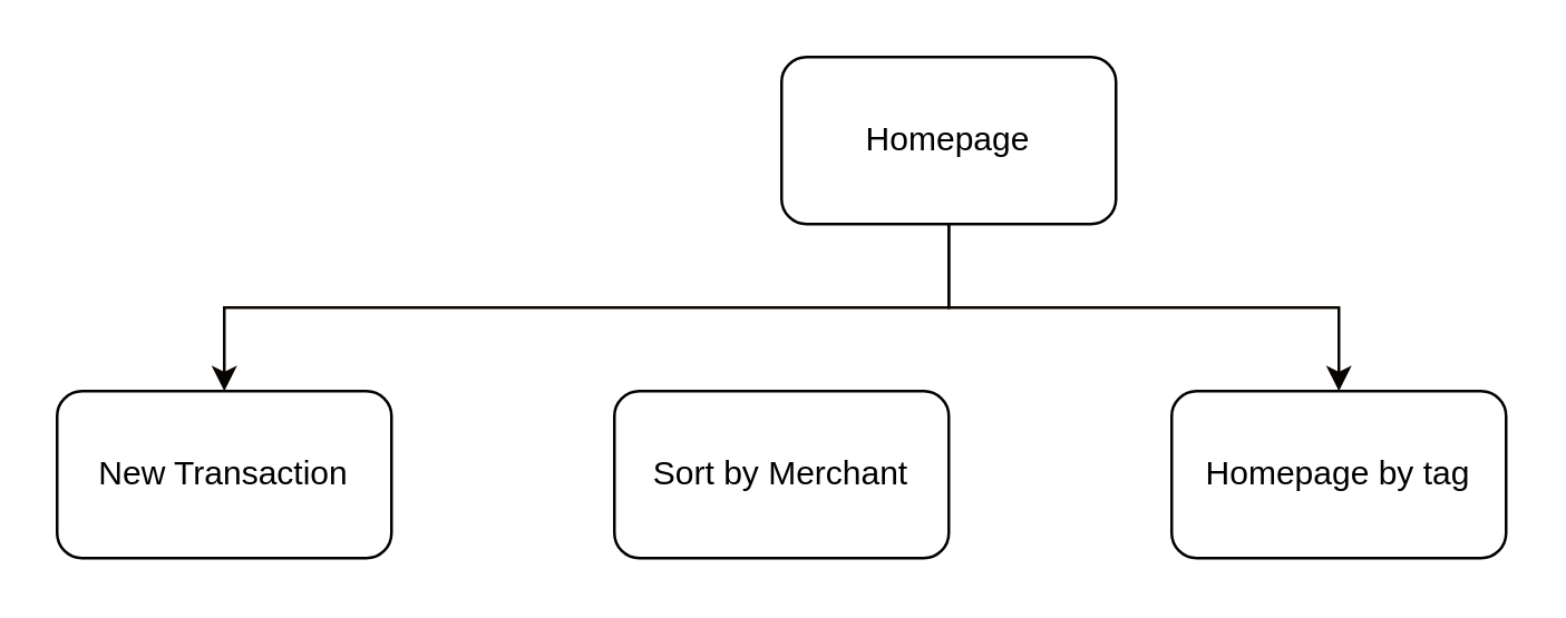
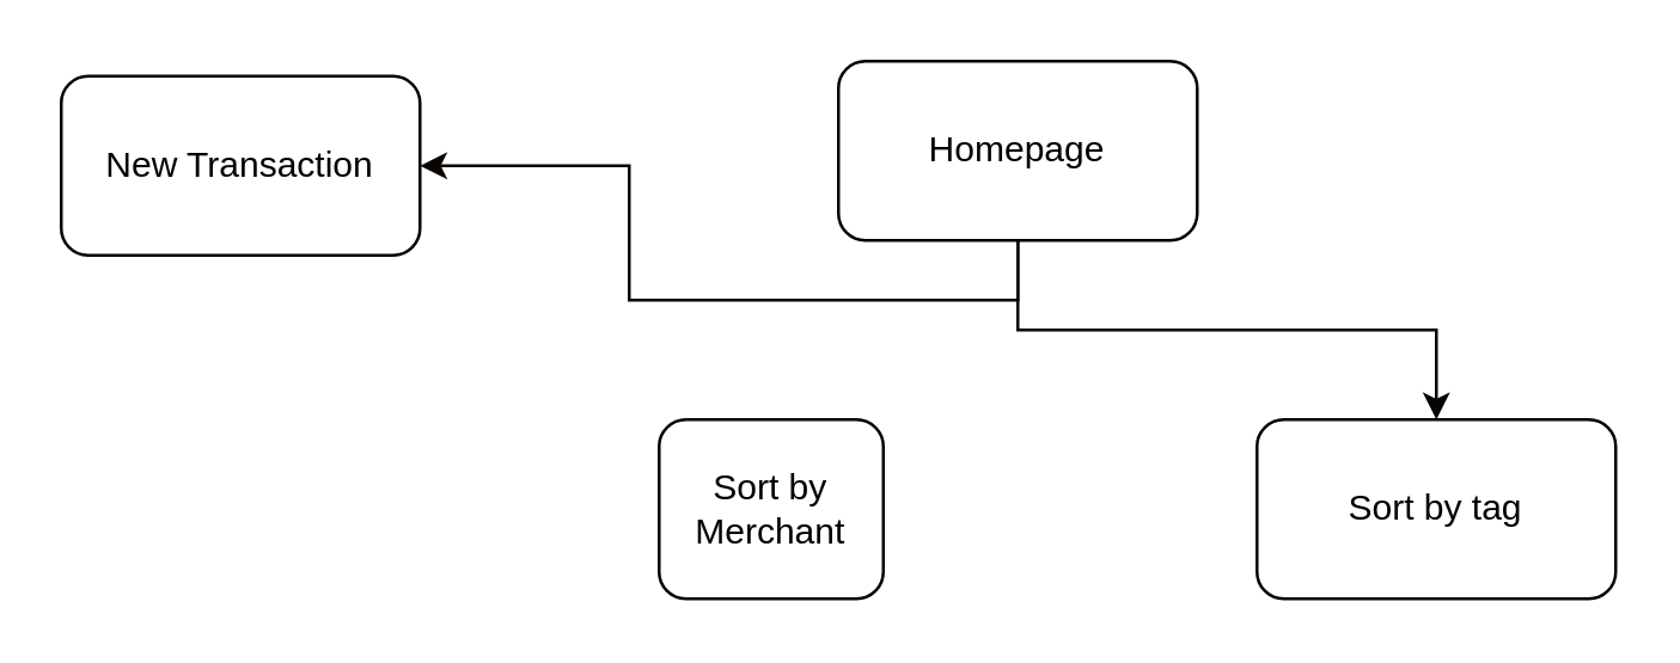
- <mxCell id="5" value="New Transaction" style="rounded=1;whiteSpace=wrap;html=1;fontColor=#000000;" vertex="1" parent="1"><mxGeometry x="20" y="140" width="120" height="60" as="geometry" /></mxCell>
+ <mxCell id="5" value="New Transaction" style="rounded=1;whiteSpace=wrap;html=1;fontColor=#000000;" vertex="1" parent="1"><mxGeometry x="20" y="25" width="120" height="60" as="geometry" /></mxCell>
- <mxCell id="6" value="Sort by Merchant" style="rounded=1;whiteSpace=wrap;html=1;fontColor=#000000;" vertex="1" parent="1"><mxGeometry x="220" y="140" width="120" height="60" as="geometry" /></mxCell>
+ <mxCell id="6" value="Sort by Merchant" style="rounded=1;whiteSpace=wrap;html=1;fontColor=#000000;" vertex="1" parent="1"><mxGeometry x="220" y="140" width="75" height="60" as="geometry" /></mxCell>
- <mxCell id="7" value="Homepage by tag" style="rounded=1;whiteSpace=wrap;html=1;fontColor=#000000;" vertex="1" parent="1"><mxGeometry x="420" y="140" width="120" height="60" as="geometry" /></mxCell>
+ <mxCell id="7" value="Sort by tag" style="rounded=1;whiteSpace=wrap;html=1;fontColor=#000000;" vertex="1" parent="1"><mxGeometry x="420" y="140" width="120" height="60" as="geometry" /></mxCell>
